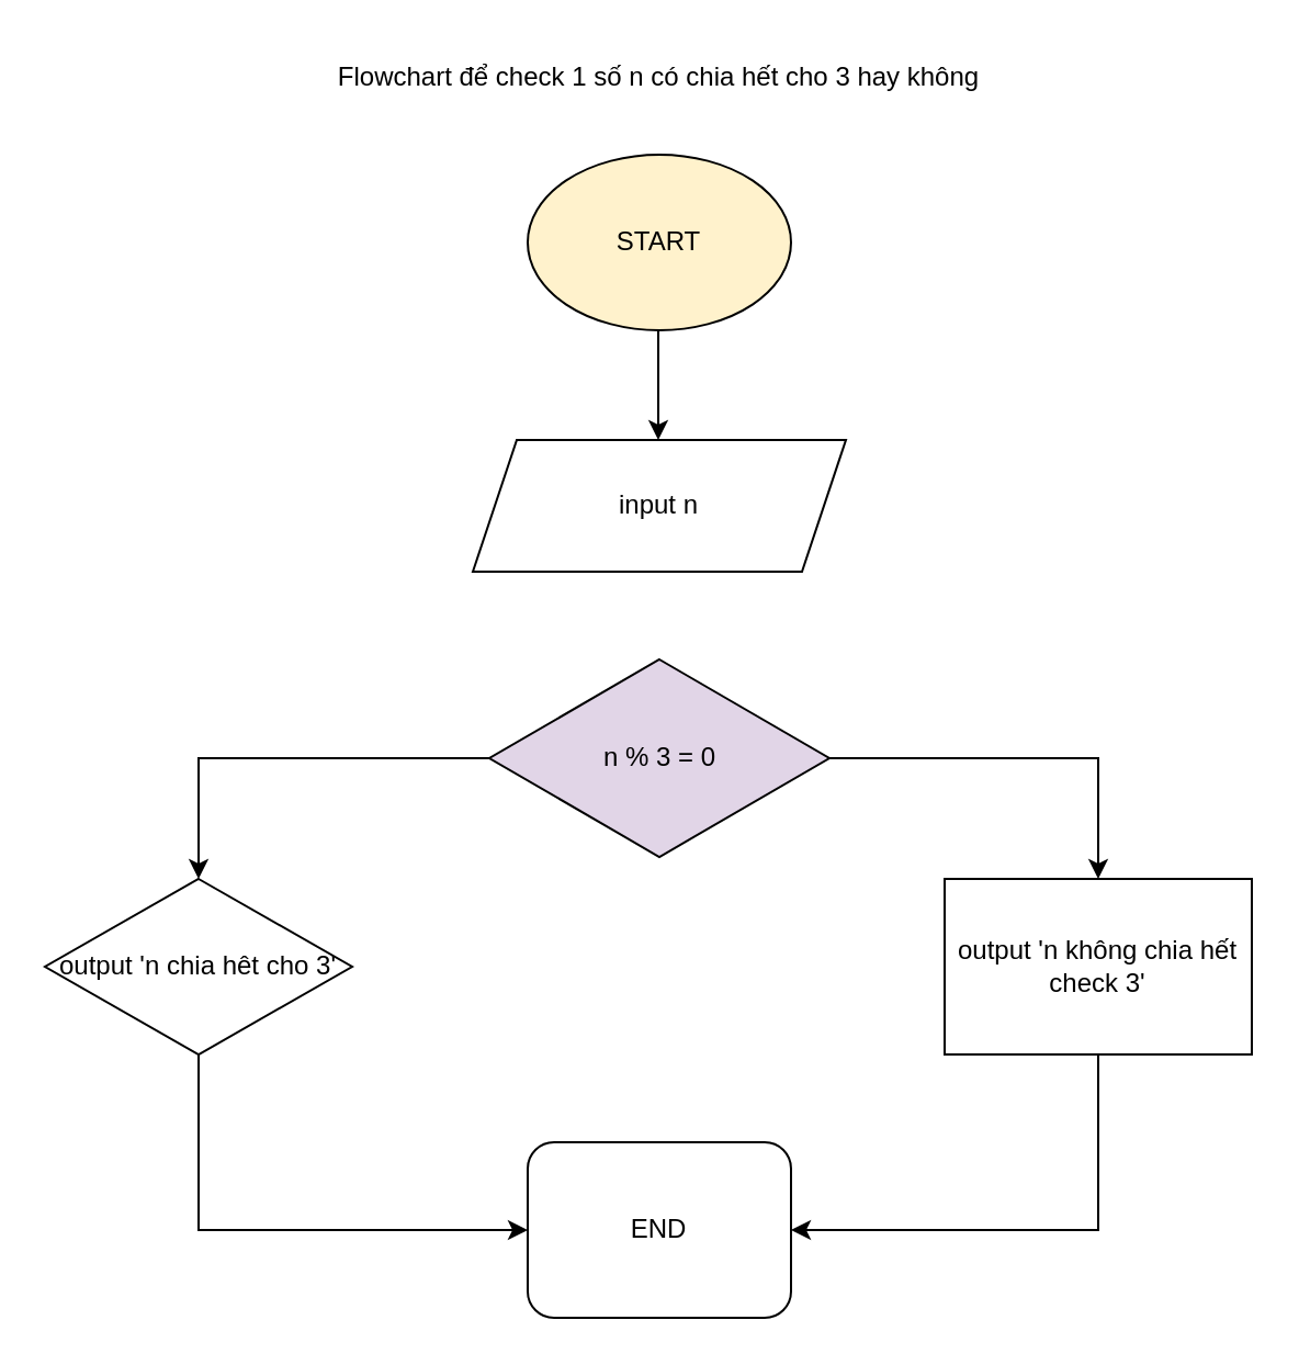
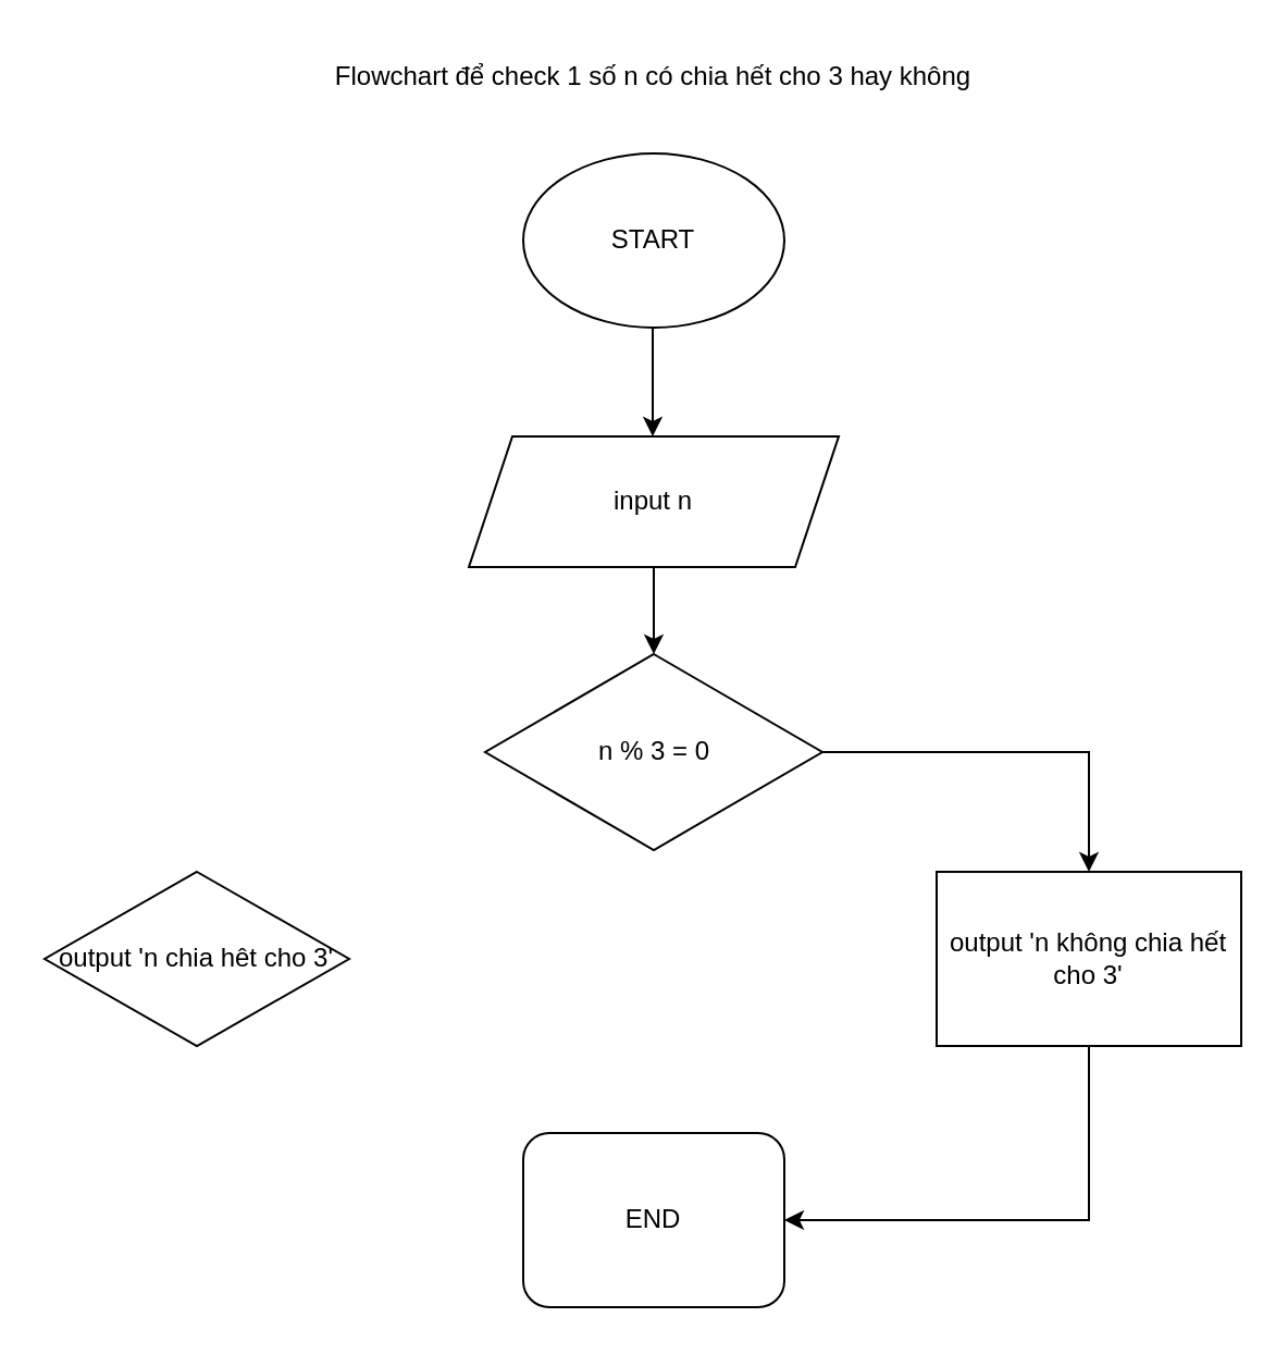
- <mxCell id="2" value="START" style="ellipse;whiteSpace=wrap;html=1;fillColor=#fff2cc;" vertex="1" parent="1"><mxGeometry x="240" y="70" width="120" height="80" as="geometry" /></mxCell>
+ <mxCell id="2" value="START" style="ellipse;whiteSpace=wrap;html=1;" vertex="1" parent="1"><mxGeometry x="240" y="70" width="120" height="80" as="geometry" /></mxCell>
+ <mxCell id="4" style="edgeStyle=orthogonalEdgeStyle;rounded=0;orthogonalLoop=1;jettySize=auto;html=1;exitX=0.5;exitY=1;exitDx=0;exitDy=0;entryX=0.5;entryY=0;entryDx=0;entryDy=0;" edge="1" parent="1" source="5" target="8"><mxGeometry relative="1" as="geometry" /></mxCell>
- <mxCell id="6" style="edgeStyle=orthogonalEdgeStyle;rounded=0;orthogonalLoop=1;jettySize=auto;html=1;exitX=0;exitY=0.5;exitDx=0;exitDy=0;entryX=0.5;entryY=0;entryDx=0;entryDy=0;" edge="1" parent="1" source="8" target="10"><mxGeometry relative="1" as="geometry" /></mxCell>
- <mxCell id="8" value="n % 3 = 0" style="rhombus;whiteSpace=wrap;html=1;fillColor=#e1d5e7;" vertex="1" parent="1"><mxGeometry x="222.5" y="300" width="155" height="90" as="geometry" /></mxCell>
+ <mxCell id="8" value="n % 3 = 0" style="rhombus;whiteSpace=wrap;html=1;" vertex="1" parent="1"><mxGeometry x="222.5" y="300" width="155" height="90" as="geometry" /></mxCell>
- <mxCell id="12" value="output 'n không chia hết check 3'" style="rounded=0;whiteSpace=wrap;html=1;" vertex="1" parent="1"><mxGeometry x="430" y="400" width="140" height="80" as="geometry" /></mxCell>
+ <mxCell id="12" value="output 'n không chia hết cho 3'" style="rounded=0;whiteSpace=wrap;html=1;" vertex="1" parent="1"><mxGeometry x="430" y="400" width="140" height="80" as="geometry" /></mxCell>
- <mxCell id="9" style="edgeStyle=orthogonalEdgeStyle;rounded=0;orthogonalLoop=1;jettySize=auto;html=1;exitX=0.5;exitY=1;exitDx=0;exitDy=0;entryX=0;entryY=0.5;entryDx=0;entryDy=0;" edge="1" parent="1" source="10" target="13"><mxGeometry relative="1" as="geometry" /></mxCell>
